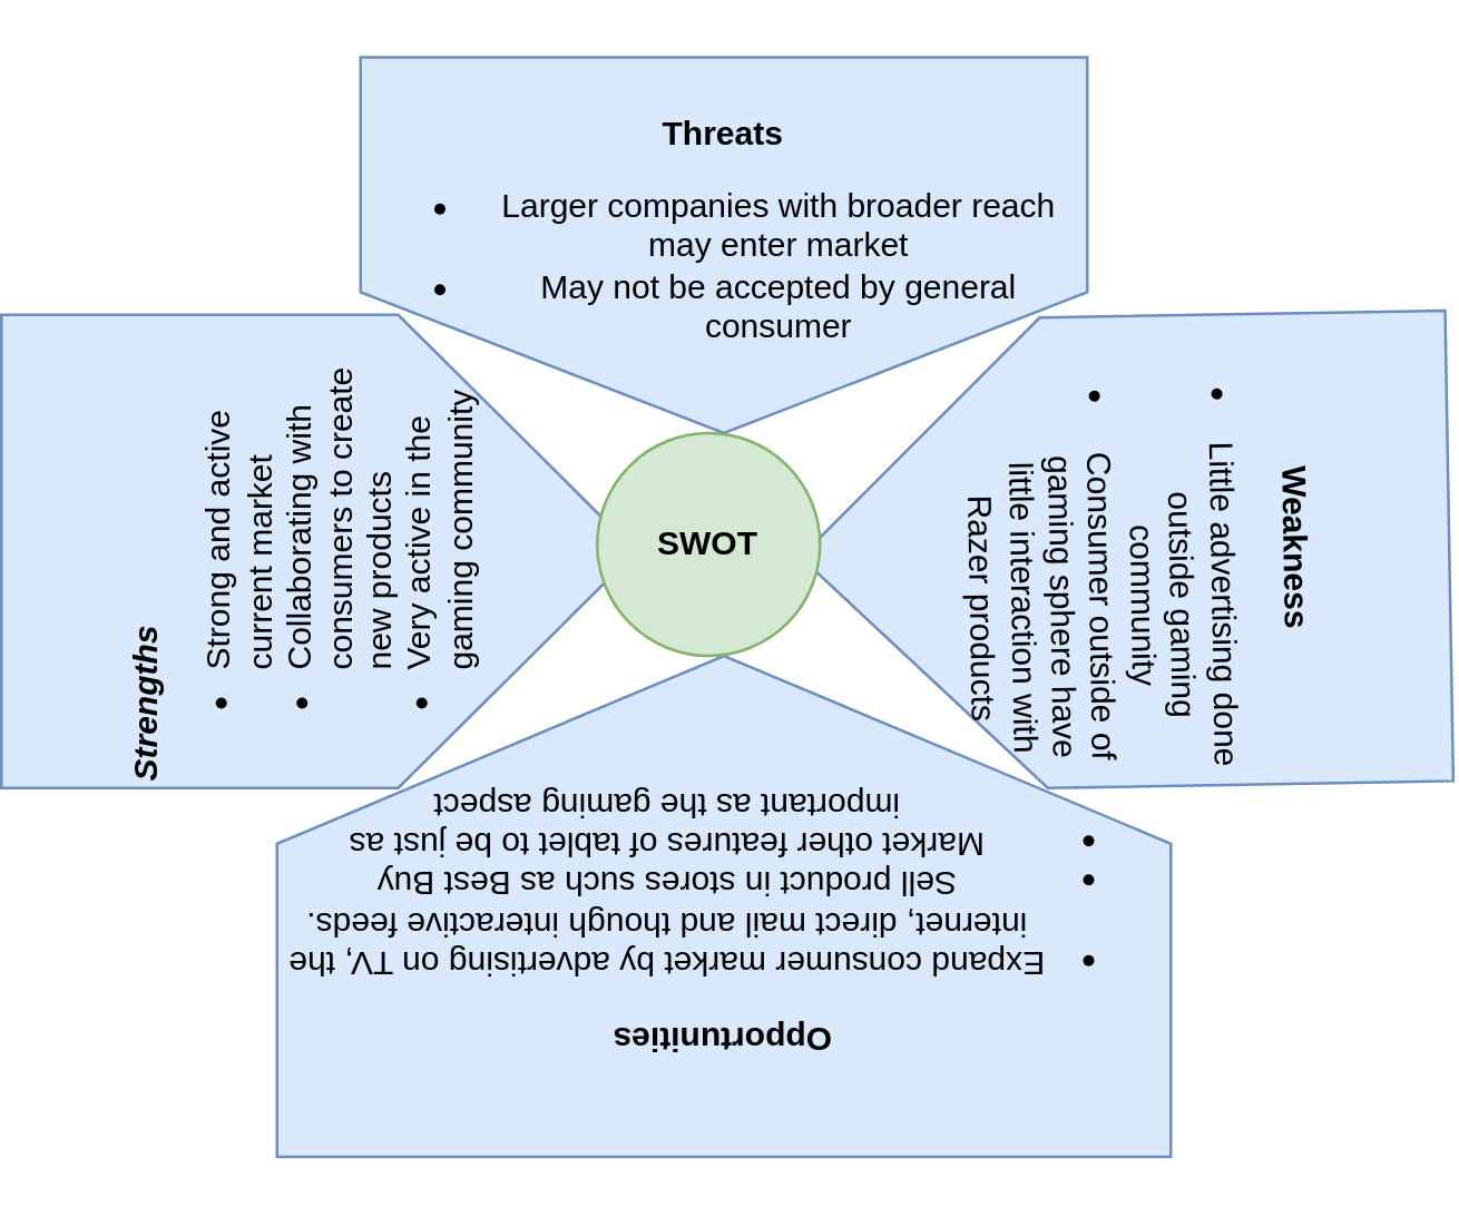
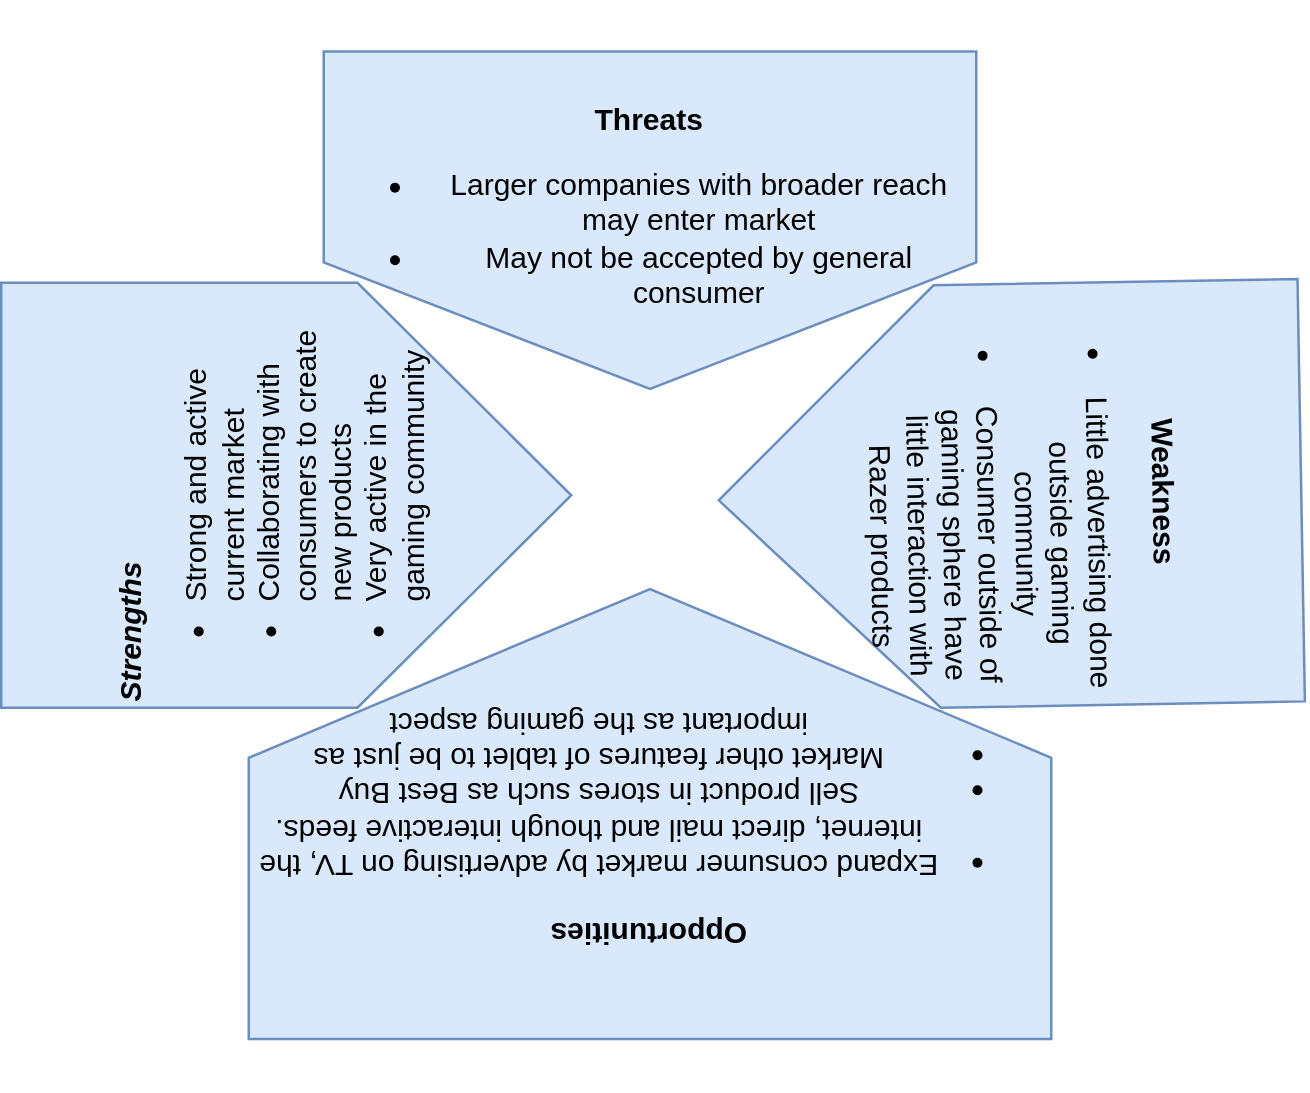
- <mxCell id="6" value="&lt;b&gt;SWOT&lt;/b&gt;" style="ellipse;whiteSpace=wrap;html=1;aspect=fixed;fillColor=#d5e8d4;strokeColor=#82b366;" parent="1" vertex="1"><mxGeometry x="205" y="155" width="80" height="80" as="geometry" /></mxCell>
